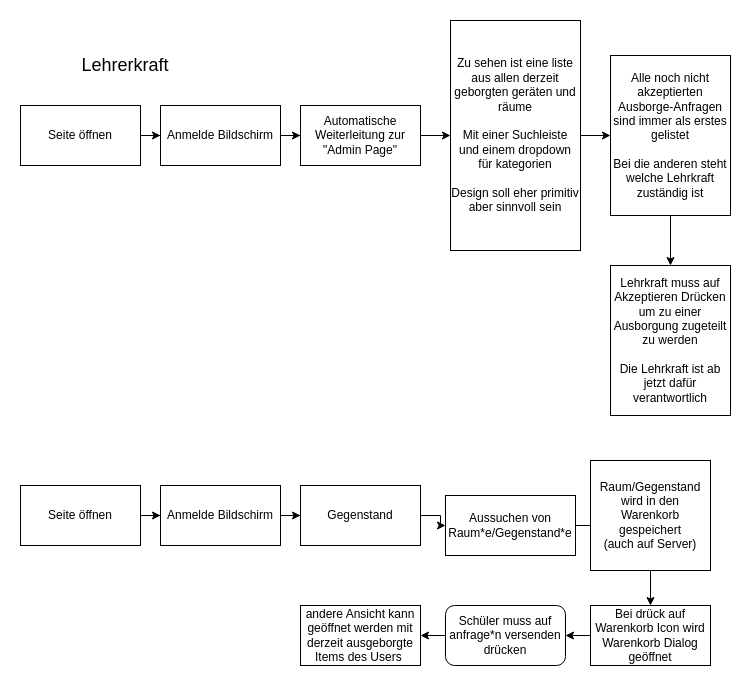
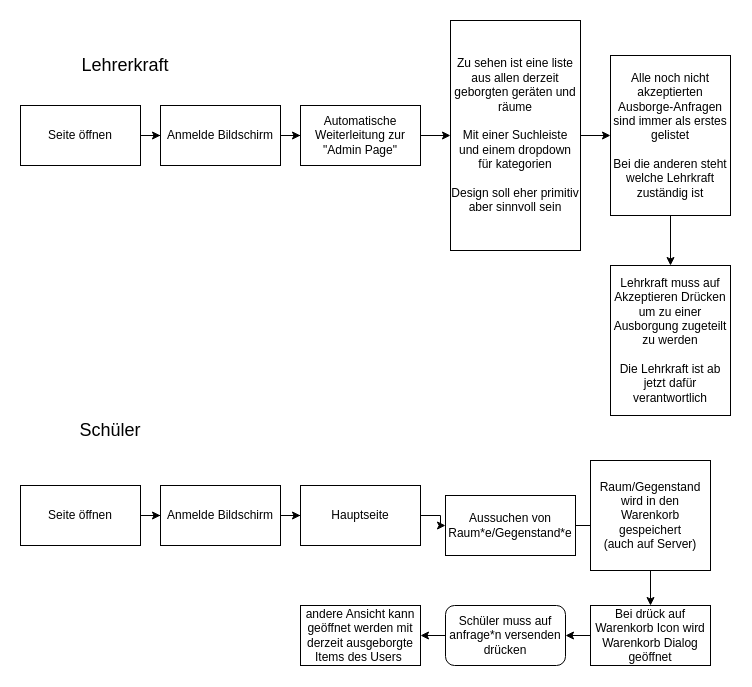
+ <mxCell id="14" value="Schüler" style="text;html=1;align=center;verticalAlign=middle;whiteSpace=wrap;rounded=0;fontSize=18;" vertex="1" parent="1"><mxGeometry x="60" y="415" width="100" height="30" as="geometry" /></mxCell>
- <mxCell id="20" value="Gegenstand" style="rounded=0;whiteSpace=wrap;html=1;" vertex="1" parent="1"><mxGeometry x="300" y="485" width="120" height="60" as="geometry" /></mxCell>
+ <mxCell id="20" value="Hauptseite" style="rounded=0;whiteSpace=wrap;html=1;" vertex="1" parent="1"><mxGeometry x="300" y="485" width="120" height="60" as="geometry" /></mxCell>
